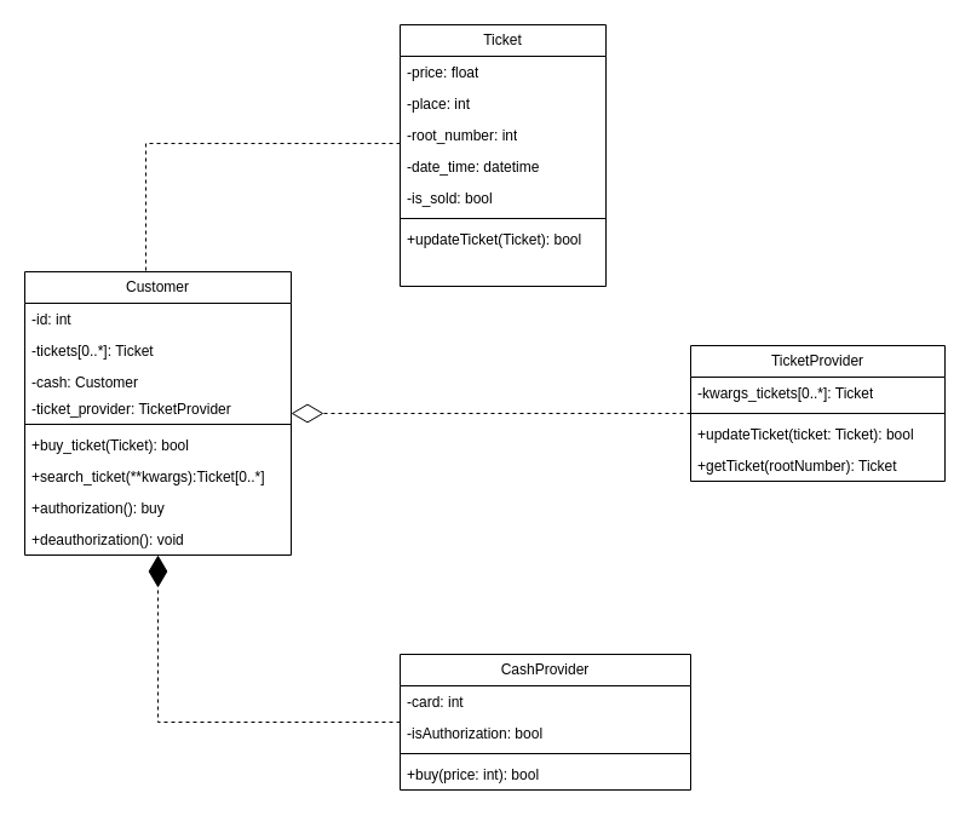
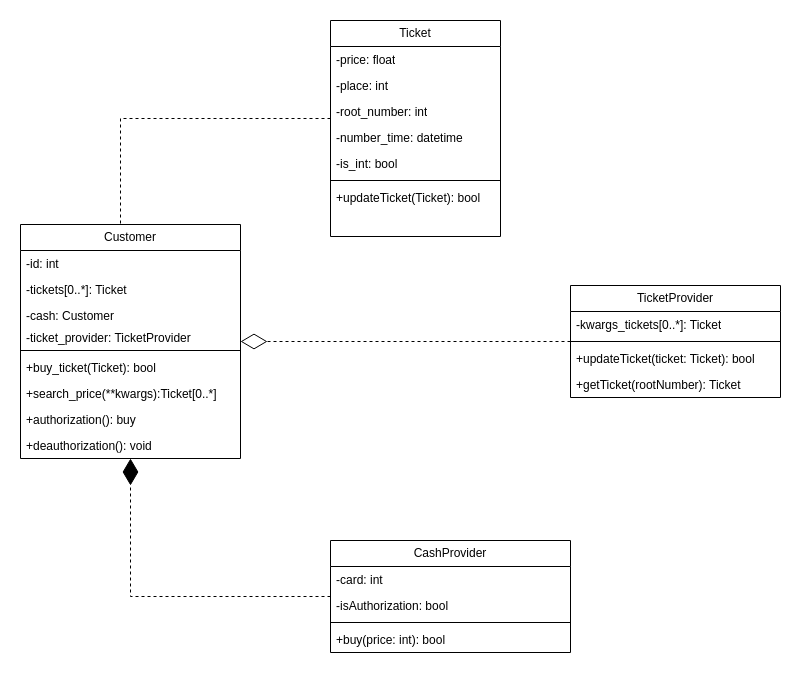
- <mxCell id="6" value="-date_time: datetime" style="text;strokeColor=none;fillColor=none;align=left;verticalAlign=top;spacingLeft=4;spacingRight=4;overflow=hidden;rotatable=0;points=[[0,0.5],[1,0.5]];portConstraint=eastwest;whiteSpace=wrap;html=1;" parent="2" vertex="1"><mxGeometry y="104" width="170" height="26" as="geometry" /></mxCell>
+ <mxCell id="6" value="-number_time: datetime" style="text;strokeColor=none;fillColor=none;align=left;verticalAlign=top;spacingLeft=4;spacingRight=4;overflow=hidden;rotatable=0;points=[[0,0.5],[1,0.5]];portConstraint=eastwest;whiteSpace=wrap;html=1;" parent="2" vertex="1"><mxGeometry y="104" width="170" height="26" as="geometry" /></mxCell>
- <mxCell id="7" value="-is_sold: bool" style="text;strokeColor=none;fillColor=none;align=left;verticalAlign=top;spacingLeft=4;spacingRight=4;overflow=hidden;rotatable=0;points=[[0,0.5],[1,0.5]];portConstraint=eastwest;whiteSpace=wrap;html=1;" parent="2" vertex="1"><mxGeometry y="130" width="170" height="26" as="geometry" /></mxCell>
+ <mxCell id="7" value="-is_int: bool" style="text;strokeColor=none;fillColor=none;align=left;verticalAlign=top;spacingLeft=4;spacingRight=4;overflow=hidden;rotatable=0;points=[[0,0.5],[1,0.5]];portConstraint=eastwest;whiteSpace=wrap;html=1;" parent="2" vertex="1"><mxGeometry y="130" width="170" height="26" as="geometry" /></mxCell>
- <mxCell id="28" value="+search_ticket(**kwargs):Ticket[0..*]" style="text;strokeColor=none;fillColor=none;align=left;verticalAlign=top;spacingLeft=4;spacingRight=4;overflow=hidden;rotatable=0;points=[[0,0.5],[1,0.5]];portConstraint=eastwest;whiteSpace=wrap;html=1;" parent="21" vertex="1"><mxGeometry y="156" width="220" height="26" as="geometry" /></mxCell>
+ <mxCell id="28" value="+search_price(**kwargs):Ticket[0..*]" style="text;strokeColor=none;fillColor=none;align=left;verticalAlign=top;spacingLeft=4;spacingRight=4;overflow=hidden;rotatable=0;points=[[0,0.5],[1,0.5]];portConstraint=eastwest;whiteSpace=wrap;html=1;" parent="21" vertex="1"><mxGeometry y="156" width="220" height="26" as="geometry" /></mxCell>
